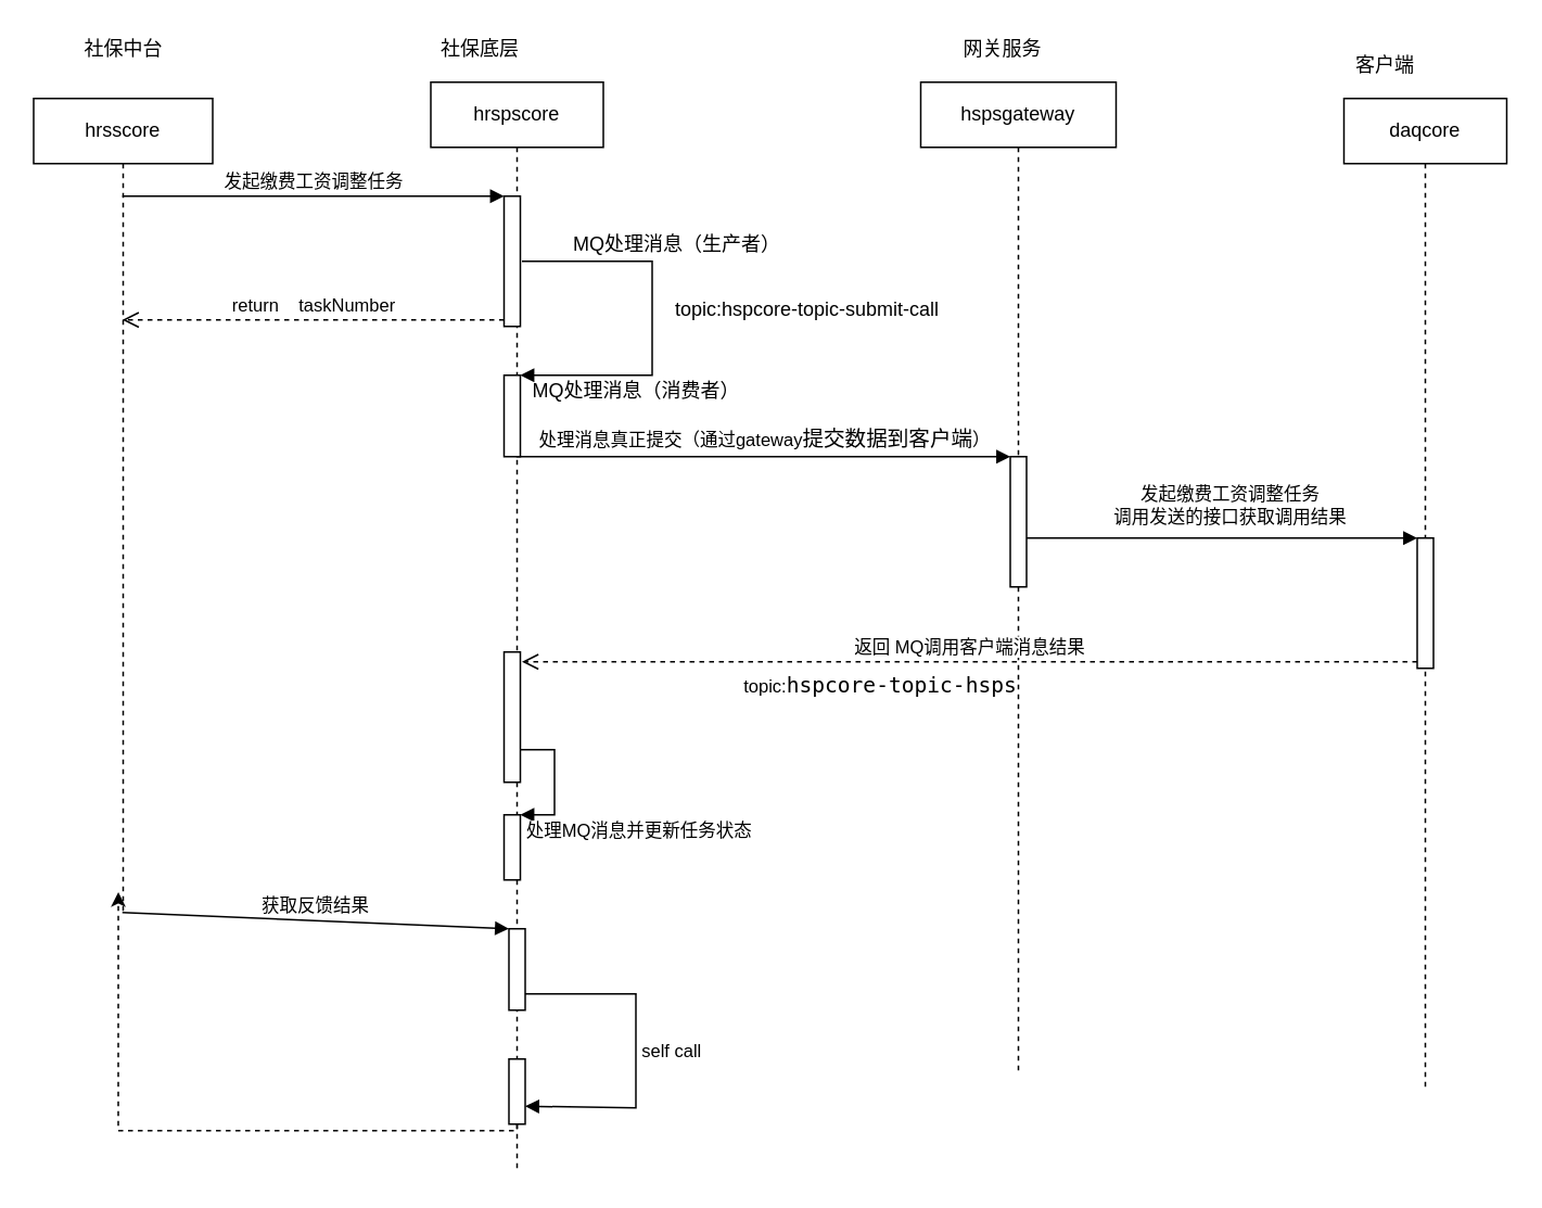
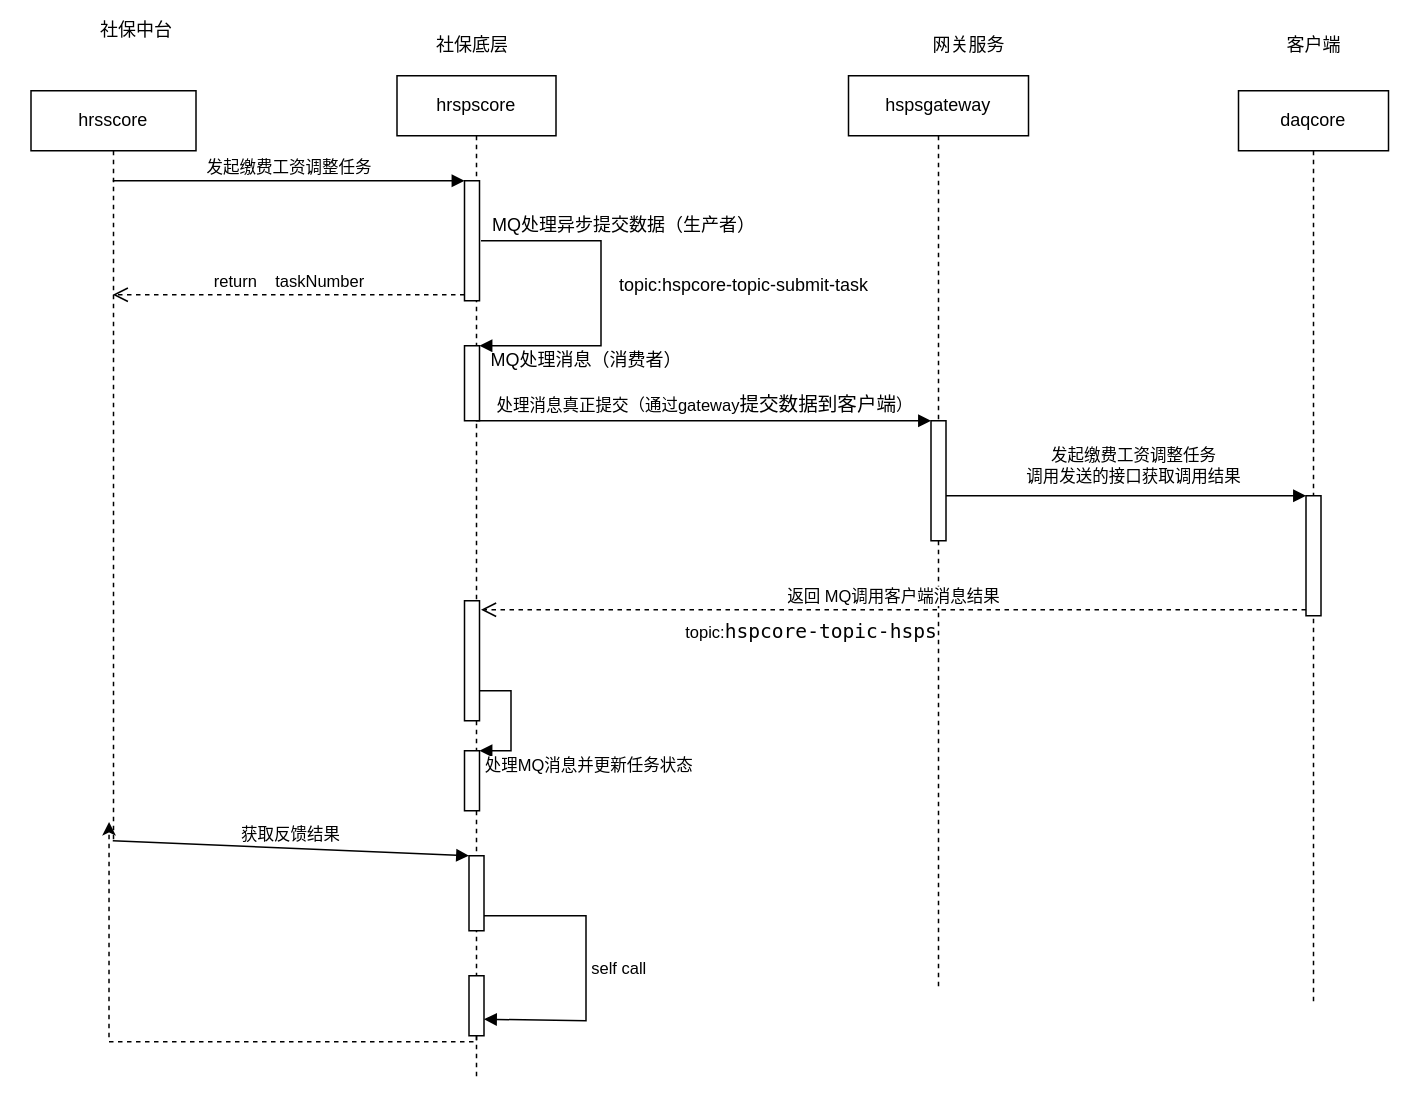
- <mxCell id="3" value="社保中台" style="text;html=1;align=center;verticalAlign=middle;resizable=0;points=[];autosize=1;strokeColor=none;fillColor=none;" vertex="1" parent="1"><mxGeometry x="45" y="20" width="60" height="20" as="geometry" /></mxCell>
+ <mxCell id="3" value="社保中台" style="text;html=1;align=center;verticalAlign=middle;resizable=0;points=[];autosize=1;strokeColor=none;fillColor=none;" vertex="1" parent="1"><mxGeometry x="60" y="10" width="60" height="20" as="geometry" /></mxCell>
- <mxCell id="14" value="社保底层" style="text;html=1;align=center;verticalAlign=middle;resizable=0;points=[];autosize=1;strokeColor=none;fillColor=none;" vertex="1" parent="1"><mxGeometry x="264" y="20" width="60" height="20" as="geometry" /></mxCell>
+ <mxCell id="14" value="社保底层" style="text;html=1;align=center;verticalAlign=middle;resizable=0;points=[];autosize=1;strokeColor=none;fillColor=none;" vertex="1" parent="1"><mxGeometry x="284" y="20" width="60" height="20" as="geometry" /></mxCell>
- <mxCell id="25" value="网关服务" style="text;html=1;align=center;verticalAlign=middle;resizable=0;points=[];autosize=1;strokeColor=none;fillColor=none;" vertex="1" parent="1"><mxGeometry x="585" y="20" width="60" height="20" as="geometry" /></mxCell>
+ <mxCell id="25" value="网关服务" style="text;html=1;align=center;verticalAlign=middle;resizable=0;points=[];autosize=1;strokeColor=none;fillColor=none;" vertex="1" parent="1"><mxGeometry x="615" y="20" width="60" height="20" as="geometry" /></mxCell>
- <mxCell id="19" value="客户端" style="text;html=1;align=center;verticalAlign=middle;resizable=0;points=[];autosize=1;strokeColor=none;fillColor=none;" vertex="1" parent="1"><mxGeometry x="825" y="30" width="50" height="20" as="geometry" /></mxCell>
+ <mxCell id="19" value="客户端" style="text;html=1;align=center;verticalAlign=middle;resizable=0;points=[];autosize=1;strokeColor=none;fillColor=none;" vertex="1" parent="1"><mxGeometry x="850" y="20" width="50" height="20" as="geometry" /></mxCell>
- <mxCell id="22" value="MQ处理消息（生产者）" style="text;html=1;align=center;verticalAlign=middle;resizable=0;points=[];autosize=1;strokeColor=none;fillColor=none;" vertex="1" parent="1"><mxGeometry x="320" y="140" width="190" height="20" as="geometry" /></mxCell>
+ <mxCell id="22" value="MQ处理异步提交数据（生产者）" style="text;html=1;align=center;verticalAlign=middle;resizable=0;points=[];autosize=1;strokeColor=none;fillColor=none;" vertex="1" parent="1"><mxGeometry x="320" y="140" width="190" height="20" as="geometry" /></mxCell>
- <mxCell id="24" value="topic:hspcore-topic-submit-call" style="text;html=1;align=center;verticalAlign=middle;resizable=0;points=[];autosize=1;strokeColor=none;fillColor=none;" vertex="1" parent="1"><mxGeometry x="405" y="180" width="180" height="20" as="geometry" /></mxCell>
+ <mxCell id="24" value="topic:hspcore-topic-submit-task" style="text;html=1;align=center;verticalAlign=middle;resizable=0;points=[];autosize=1;strokeColor=none;fillColor=none;" vertex="1" parent="1"><mxGeometry x="405" y="180" width="180" height="20" as="geometry" /></mxCell>
